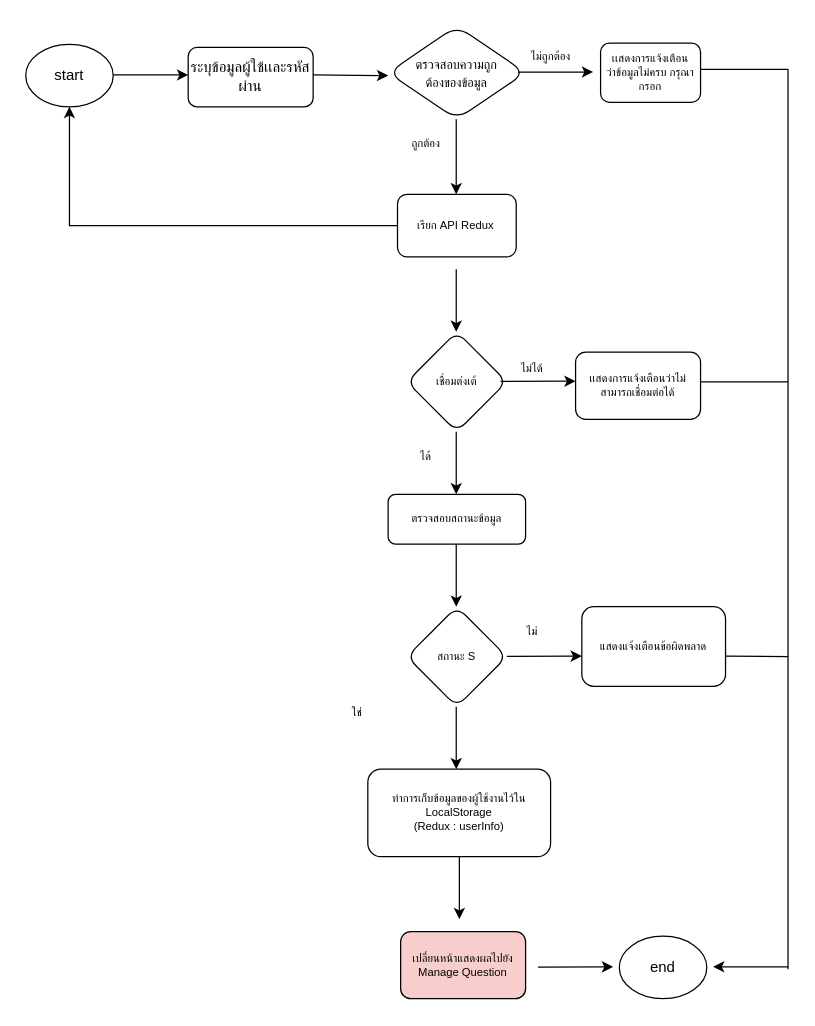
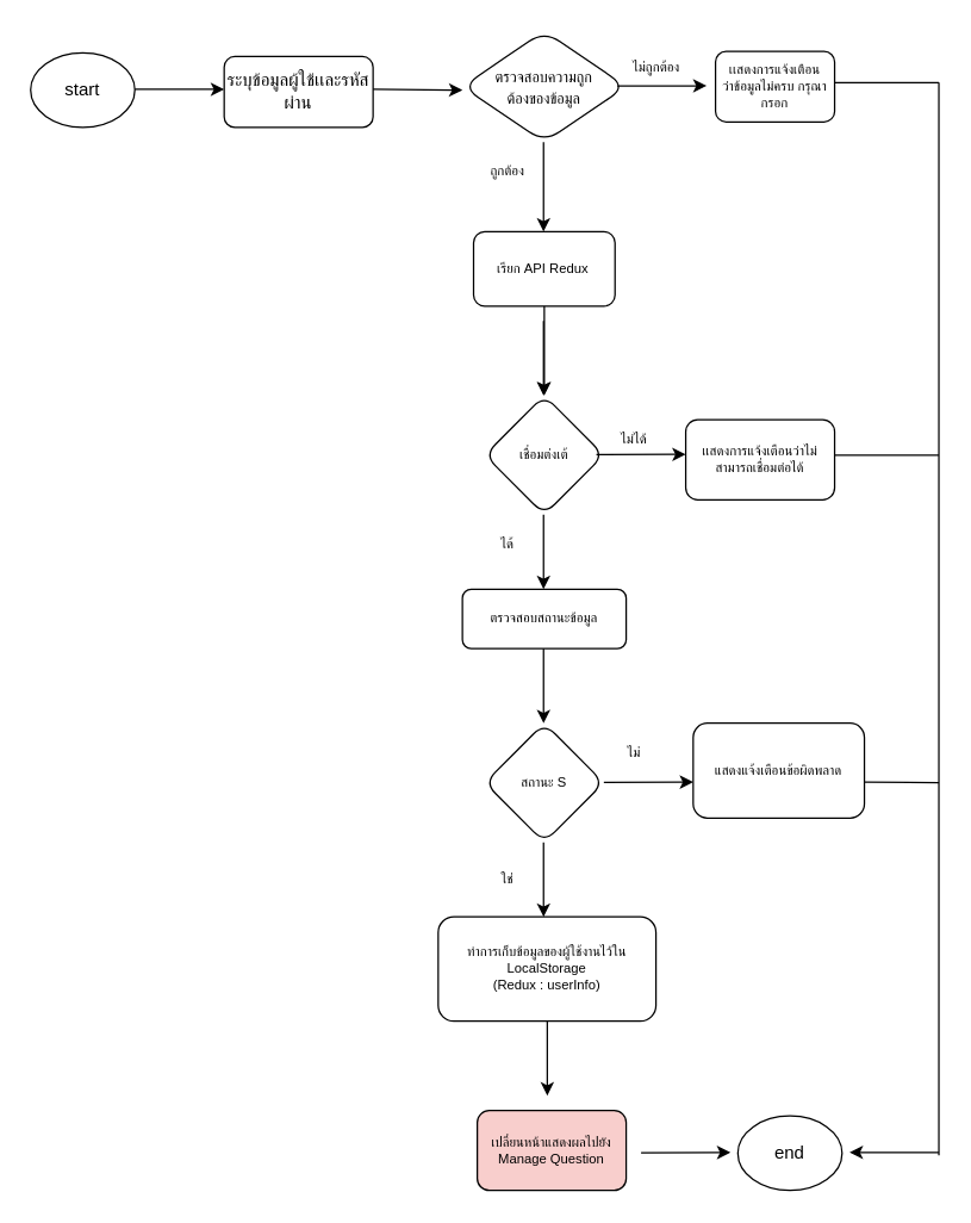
- <mxCell id="12" value="" style="edgeStyle=orthogonalEdgeStyle;rounded=0;orthogonalLoop=1;jettySize=auto;html=1;fontSize=9;" parent="1" source="13" target="2" edge="1"><mxGeometry relative="1" as="geometry" /></mxCell>
+ <mxCell id="12" value="" style="edgeStyle=orthogonalEdgeStyle;rounded=0;orthogonalLoop=1;jettySize=auto;html=1;fontSize=9;" parent="1" source="13" target="18" edge="1"><mxGeometry relative="1" as="geometry" /></mxCell>
- <mxCell id="27" value="ใช่" style="text;html=1;align=center;verticalAlign=middle;resizable=0;points=[];autosize=1;strokeColor=none;fillColor=none;fontSize=9;" parent="1" vertex="1"><mxGeometry x="270" y="560" width="30" height="20" as="geometry" /></mxCell>
+ <mxCell id="27" value="ใช่" style="text;html=1;align=center;verticalAlign=middle;resizable=0;points=[];autosize=1;strokeColor=none;fillColor=none;fontSize=9;" parent="1" vertex="1"><mxGeometry x="325" y="580" width="30" height="20" as="geometry" /></mxCell>
